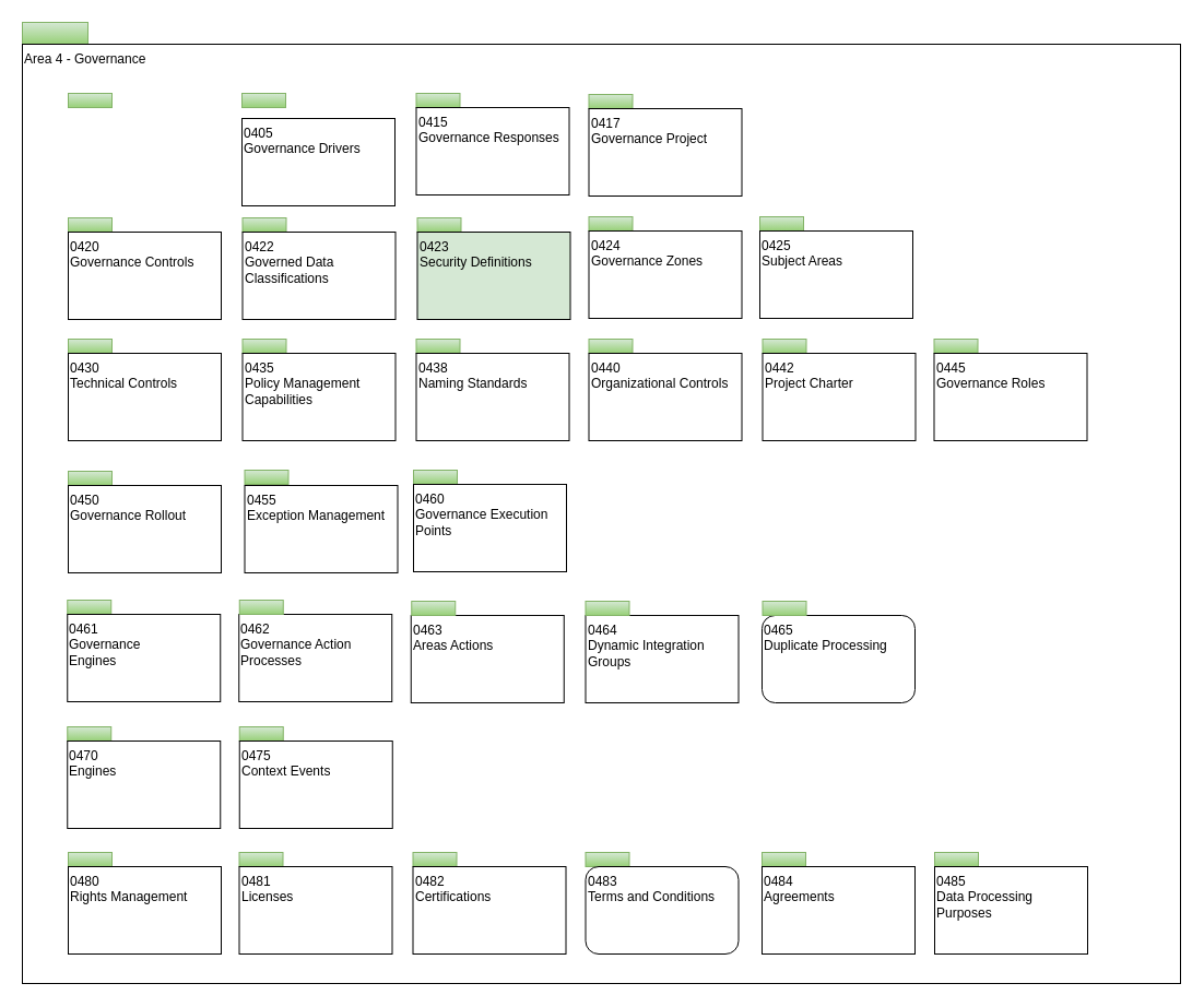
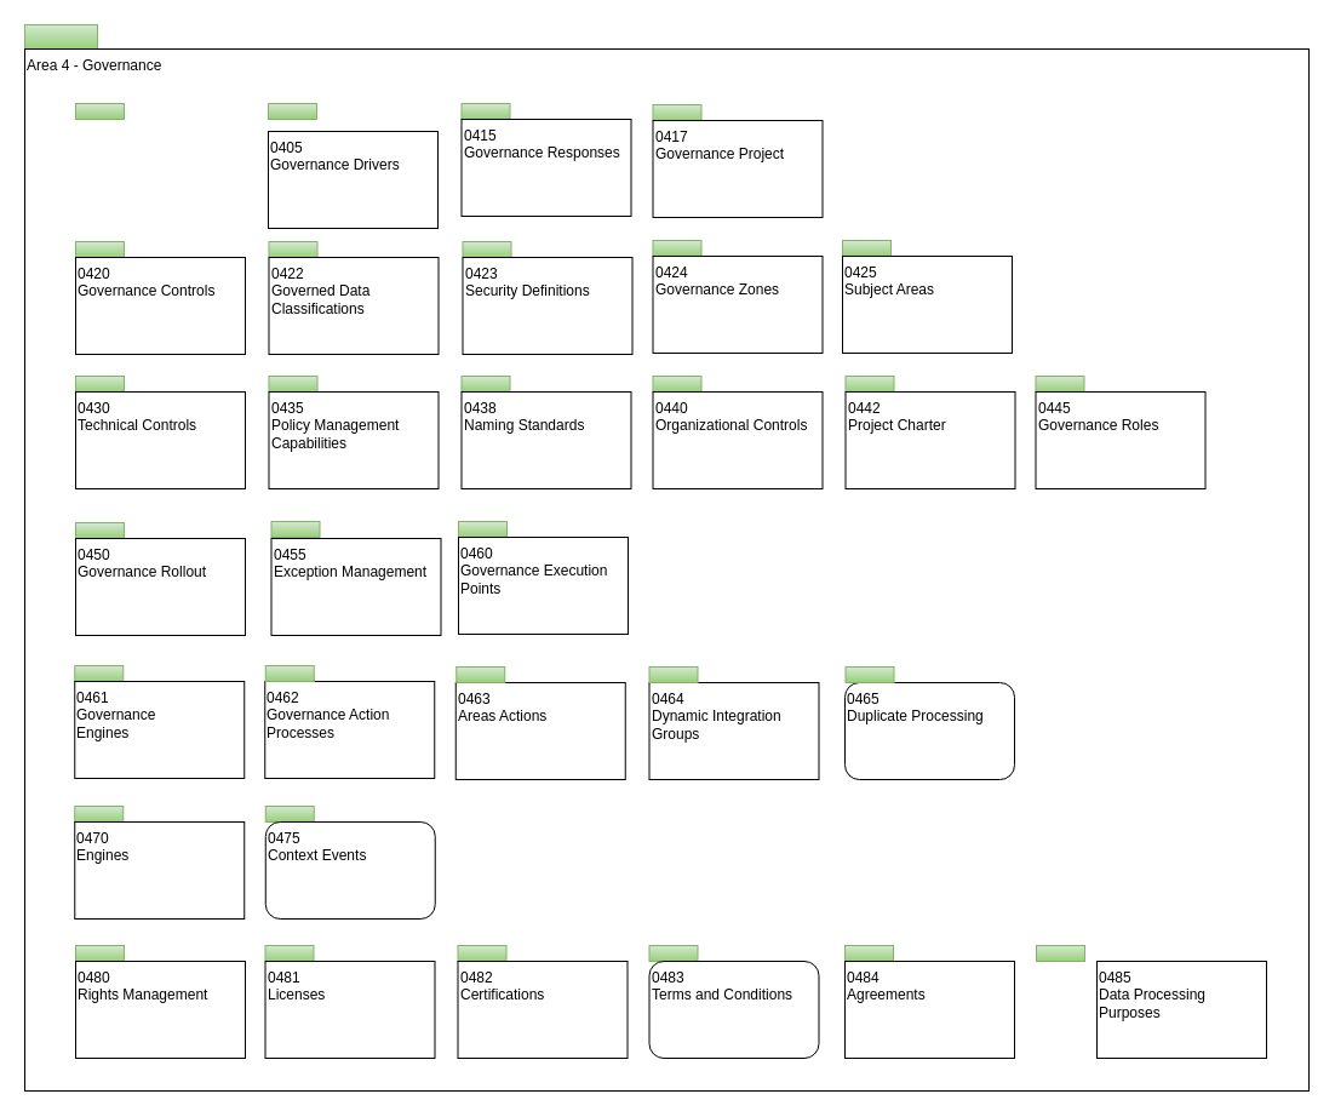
- <mxCell id="14" value="0423&lt;br&gt;Security Definitions" style="rounded=0;whiteSpace=wrap;html=1;align=left;verticalAlign=top;fillColor=#d5e8d4;" parent="1" vertex="1"><mxGeometry x="381.5" y="212" width="140" height="80" as="geometry" /></mxCell>
+ <mxCell id="14" value="0423&lt;br&gt;Security Definitions" style="rounded=0;whiteSpace=wrap;html=1;align=left;verticalAlign=top;" parent="1" vertex="1"><mxGeometry x="381.5" y="212" width="140" height="80" as="geometry" /></mxCell>
- <mxCell id="65" value="0475&lt;br&gt;Context Events" style="rounded=0;whiteSpace=wrap;html=1;align=left;verticalAlign=top;" parent="1" vertex="1"><mxGeometry x="218.75" y="678" width="140" height="80" as="geometry" /></mxCell>
+ <mxCell id="65" value="0475&lt;br&gt;Context Events" style="whiteSpace=wrap;html=1;align=left;verticalAlign=top;rounded=1;" parent="1" vertex="1"><mxGeometry x="218.75" y="678" width="140" height="80" as="geometry" /></mxCell>
- <mxCell id="42" value="0485&lt;br&gt;Data Processing&lt;br&gt;Purposes" style="rounded=0;whiteSpace=wrap;html=1;align=left;verticalAlign=top;" parent="1" vertex="1"><mxGeometry x="855" y="793" width="140" height="80" as="geometry" /></mxCell>
+ <mxCell id="42" value="0485&lt;br&gt;Data Processing&lt;br&gt;Purposes" style="rounded=0;whiteSpace=wrap;html=1;align=left;verticalAlign=top;" parent="1" vertex="1"><mxGeometry x="905" y="793" width="140" height="80" as="geometry" /></mxCell>
